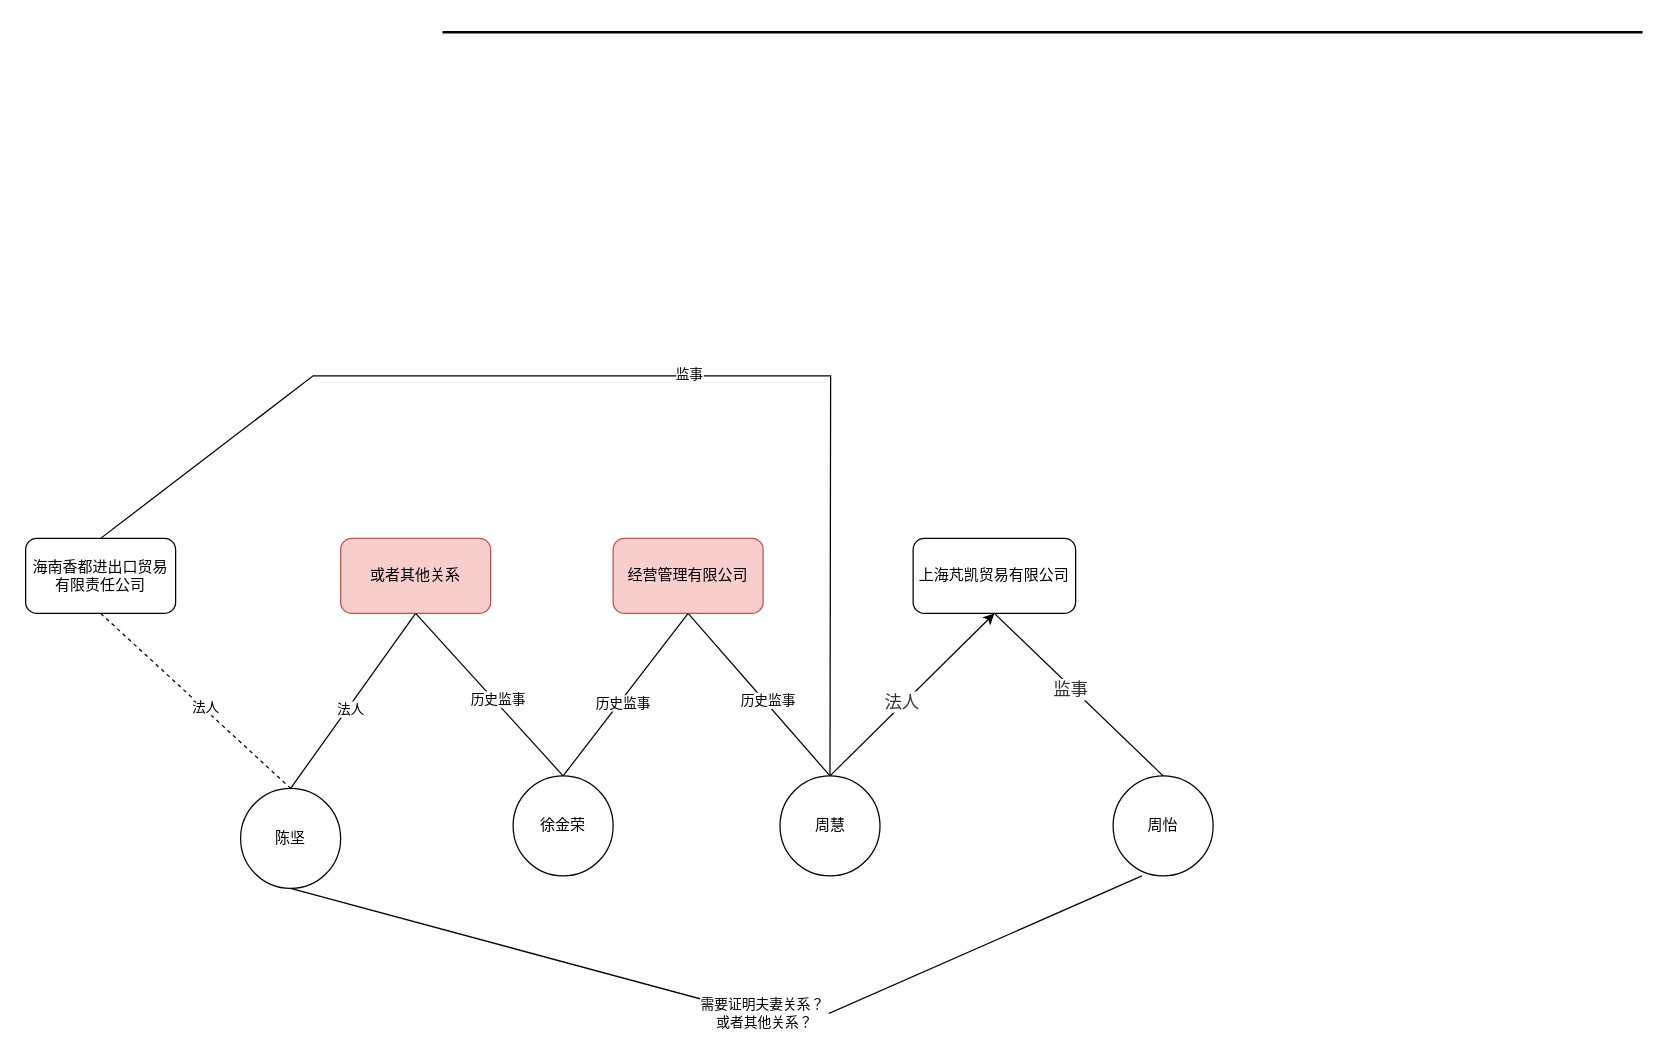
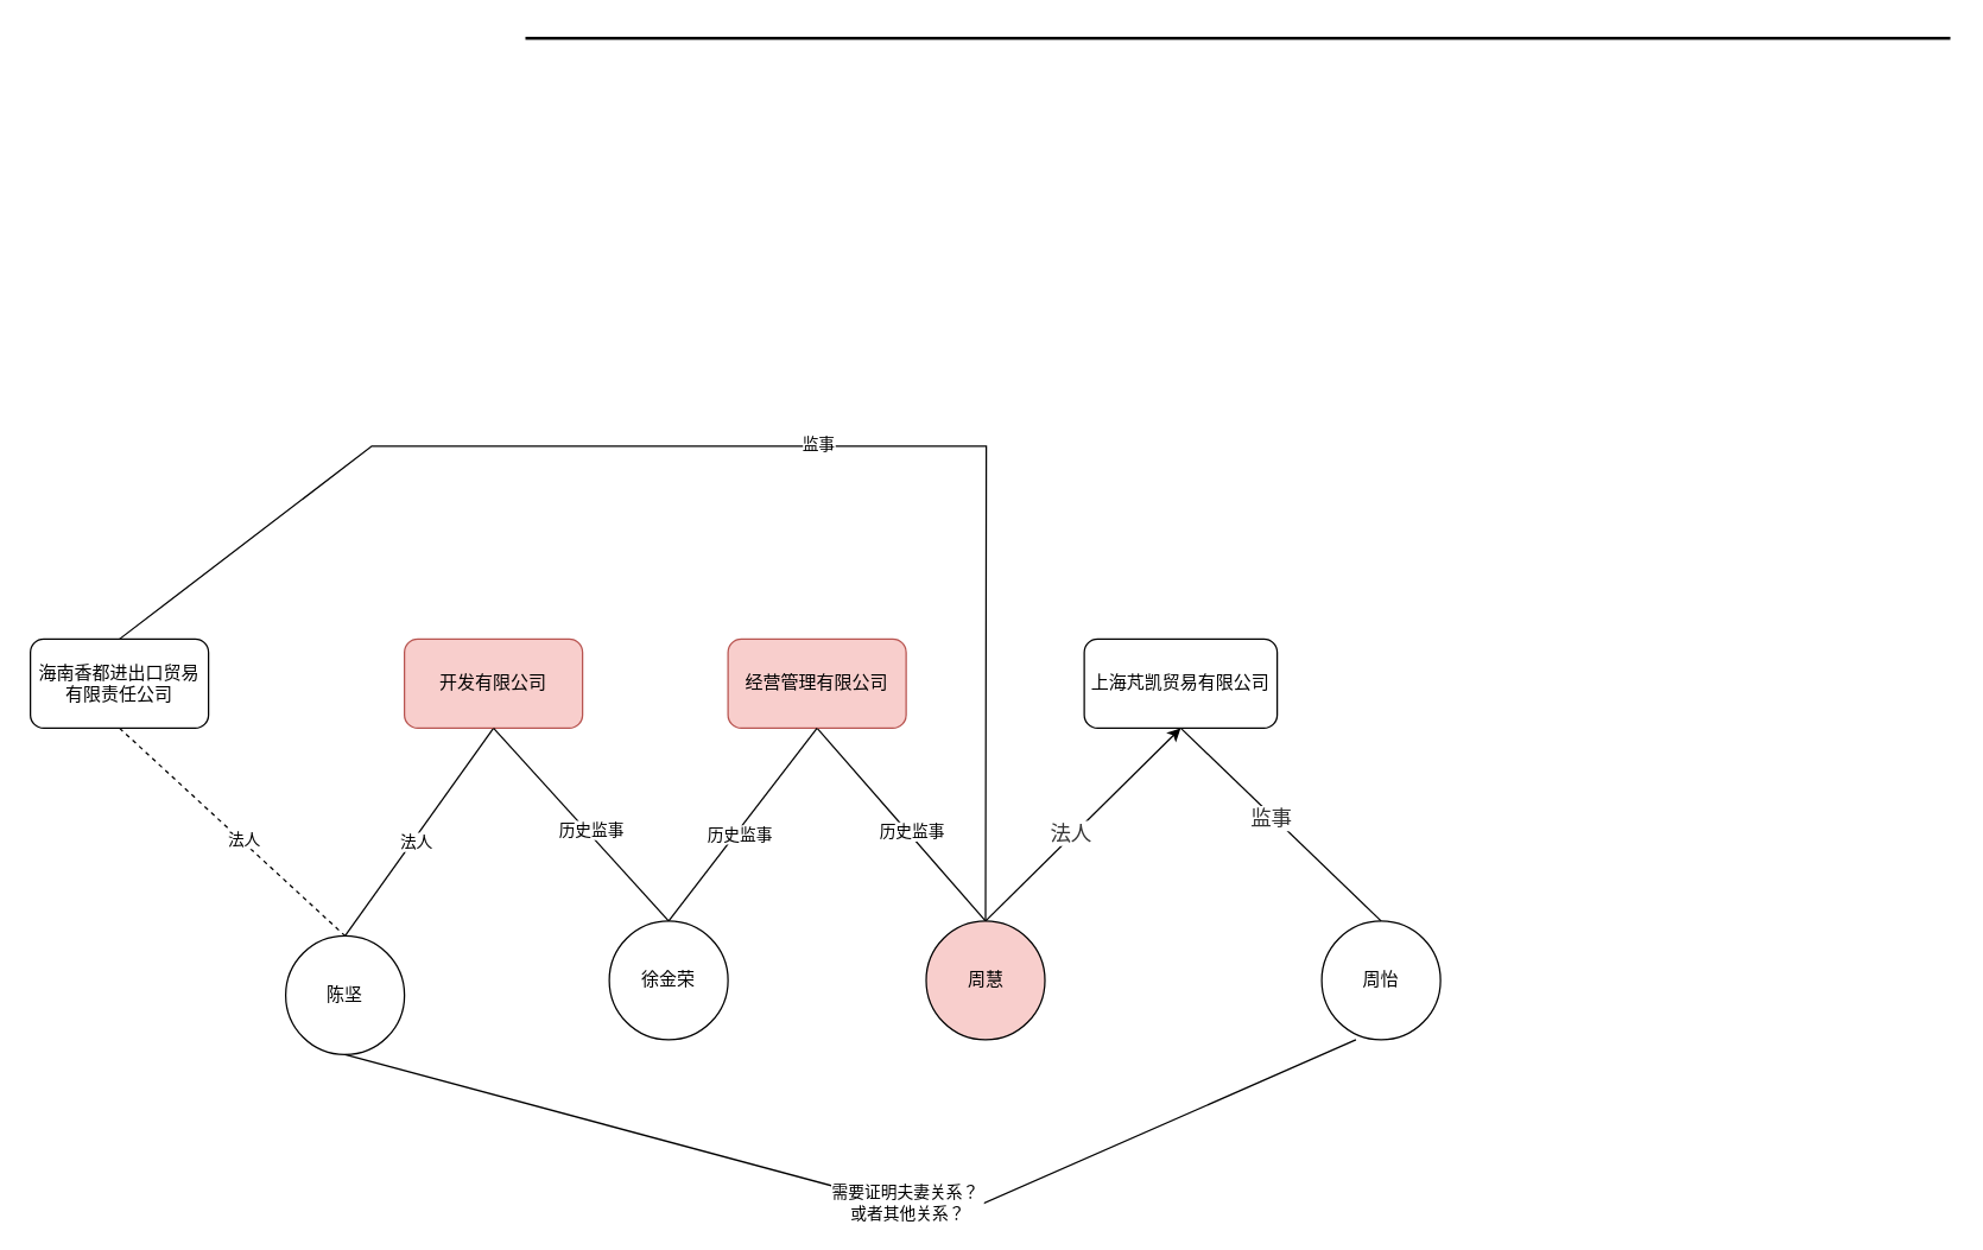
- <mxCell id="12" value="或者其他关系" style="rounded=1;whiteSpace=wrap;html=1;fillColor=#f8cecc;strokeColor=#b85450;" vertex="1" parent="1"><mxGeometry x="272" y="430" width="120" height="60" as="geometry" /></mxCell>
+ <mxCell id="12" value="开发有限公司" style="rounded=1;whiteSpace=wrap;html=1;fillColor=#f8cecc;strokeColor=#b85450;" vertex="1" parent="1"><mxGeometry x="272" y="430" width="120" height="60" as="geometry" /></mxCell>
- <mxCell id="8" value="周慧" style="ellipse;whiteSpace=wrap;html=1;aspect=fixed;" vertex="1" parent="1"><mxGeometry x="623.5" y="620" width="80" height="80" as="geometry" /></mxCell>
+ <mxCell id="8" value="周慧" style="ellipse;whiteSpace=wrap;html=1;aspect=fixed;fillColor=#f8cecc;" vertex="1" parent="1"><mxGeometry x="623.5" y="620" width="80" height="80" as="geometry" /></mxCell>
